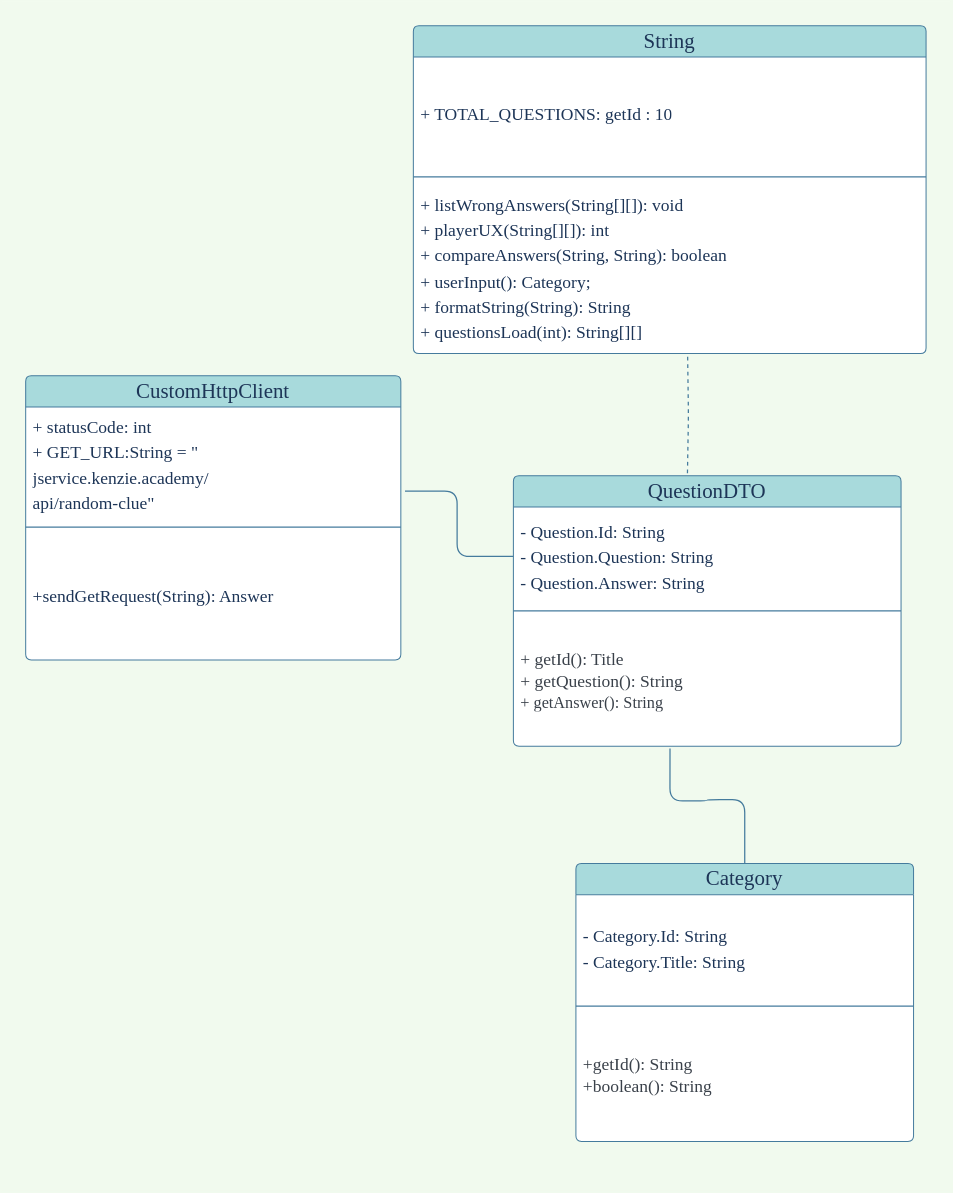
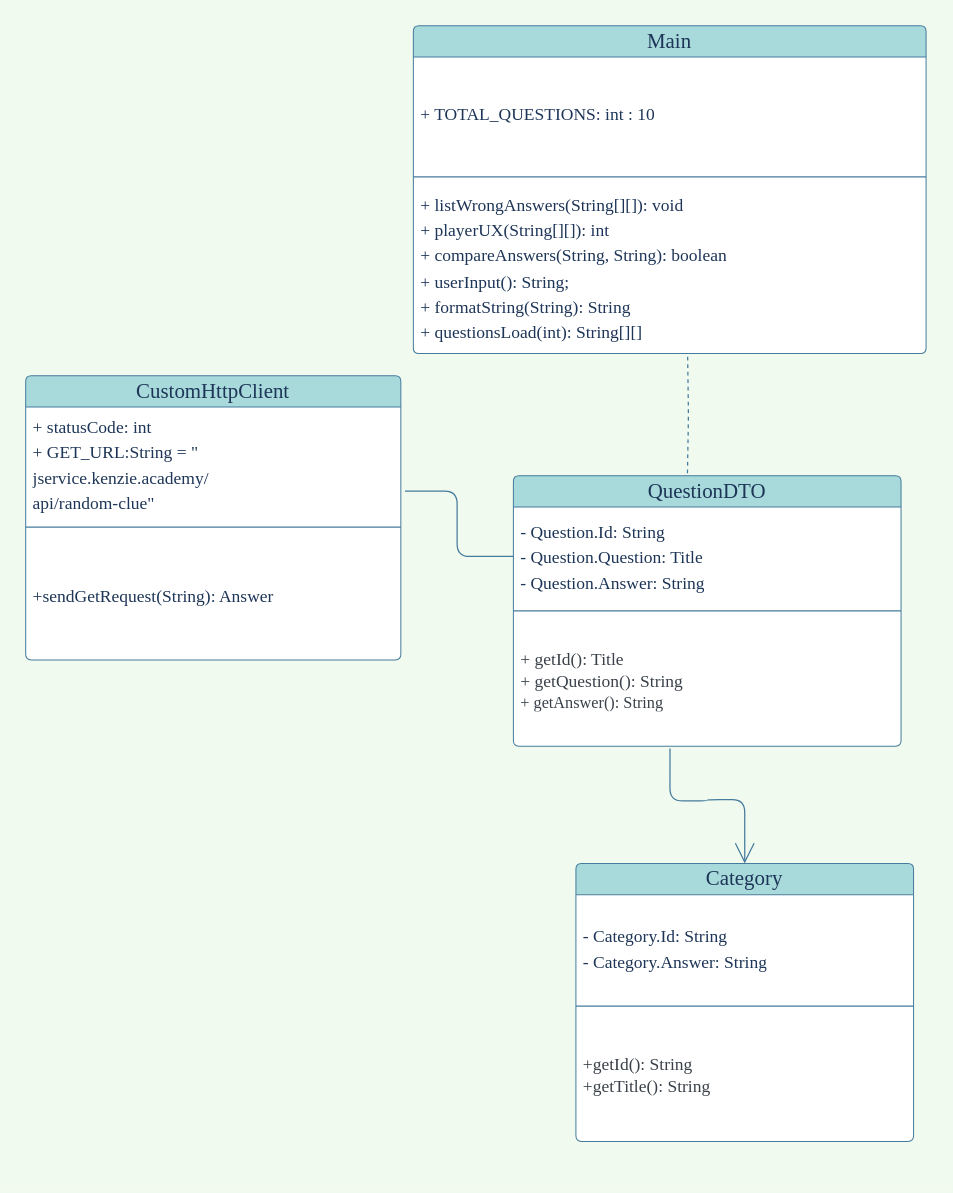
- <mxCell id="8" value="&lt;font face=&quot;Lucida Console&quot;&gt;String&lt;/font&gt;" style="html=1;overflow=block;blockSpacing=1;swimlane;childLayout=stackLayout;horizontal=1;horizontalStack=0;resizeParent=1;resizeParentMax=0;resizeLast=0;collapsible=0;fontStyle=0;marginBottom=0;swimlaneFillColor=#ffffff;startSize=25;whiteSpace=wrap;fontSize=16.7;fontColor=#1D3557;align=center;spacing=0;strokeColor=#457B9D;strokeOpacity=100;rounded=1;absoluteArcSize=1;arcSize=9;strokeWidth=0.8;fillColor=#A8DADC;" parent="1" vertex="1"><mxGeometry x="330" y="20" width="410" height="262.25" as="geometry" /></mxCell>
+ <mxCell id="8" value="&lt;font face=&quot;Lucida Console&quot;&gt;Main&lt;/font&gt;" style="html=1;overflow=block;blockSpacing=1;swimlane;childLayout=stackLayout;horizontal=1;horizontalStack=0;resizeParent=1;resizeParentMax=0;resizeLast=0;collapsible=0;fontStyle=0;marginBottom=0;swimlaneFillColor=#ffffff;startSize=25;whiteSpace=wrap;fontSize=16.7;fontColor=#1D3557;align=center;spacing=0;strokeColor=#457B9D;strokeOpacity=100;rounded=1;absoluteArcSize=1;arcSize=9;strokeWidth=0.8;fillColor=#A8DADC;" parent="1" vertex="1"><mxGeometry x="330" y="20" width="410" height="262.25" as="geometry" /></mxCell>
- <mxCell id="9" value="&lt;font style=&quot;font-size: 14px;&quot; face=&quot;Lucida Console&quot;&gt;+ TOTAL_QUESTIONS: getId : 10&lt;/font&gt;" style="part=1;html=1;resizeHeight=0;strokeColor=none;fillColor=none;align=left;verticalAlign=middle;spacingLeft=4;spacingRight=4;overflow=hidden;rotatable=0;points=[[0,0.5],[1,0.5]];portConstraint=eastwest;swimlaneFillColor=#ffffff;strokeOpacity=100;whiteSpace=wrap;fontSize=16.7;fontColor=#1D3557;rounded=1;" parent="8" vertex="1"><mxGeometry y="25" width="410" height="92" as="geometry" /></mxCell>
+ <mxCell id="9" value="&lt;font style=&quot;font-size: 14px;&quot; face=&quot;Lucida Console&quot;&gt;+ TOTAL_QUESTIONS: int : 10&lt;/font&gt;" style="part=1;html=1;resizeHeight=0;strokeColor=none;fillColor=none;align=left;verticalAlign=middle;spacingLeft=4;spacingRight=4;overflow=hidden;rotatable=0;points=[[0,0.5],[1,0.5]];portConstraint=eastwest;swimlaneFillColor=#ffffff;strokeOpacity=100;whiteSpace=wrap;fontSize=16.7;fontColor=#1D3557;rounded=1;" parent="8" vertex="1"><mxGeometry y="25" width="410" height="92" as="geometry" /></mxCell>
- <mxCell id="11" value="&lt;font style=&quot;font-size: 14px;&quot; face=&quot;Lucida Console&quot;&gt;+ listWrongAnswers(String[][]): void&lt;br&gt;+ playerUX(String[][]): int&lt;br&gt;+ compareAnswers(String, String): boolean&lt;br&gt;+ userInput(): Category;&lt;br&gt;+ formatString(String): String&lt;br&gt;+ questionsLoad(int): String[][]&lt;br&gt;&lt;/font&gt;" style="part=1;html=1;resizeHeight=0;strokeColor=none;fillColor=none;align=left;verticalAlign=middle;spacingLeft=4;spacingRight=4;overflow=hidden;rotatable=0;points=[[0,0.5],[1,0.5]];portConstraint=eastwest;swimlaneFillColor=#ffffff;strokeOpacity=100;whiteSpace=wrap;fontSize=16.7;fontColor=#1D3557;rounded=1;" parent="8" vertex="1"><mxGeometry y="125" width="410" height="137.25" as="geometry" /></mxCell>
+ <mxCell id="11" value="&lt;font style=&quot;font-size: 14px;&quot; face=&quot;Lucida Console&quot;&gt;+ listWrongAnswers(String[][]): void&lt;br&gt;+ playerUX(String[][]): int&lt;br&gt;+ compareAnswers(String, String): boolean&lt;br&gt;+ userInput(): String;&lt;br&gt;+ formatString(String): String&lt;br&gt;+ questionsLoad(int): String[][]&lt;br&gt;&lt;/font&gt;" style="part=1;html=1;resizeHeight=0;strokeColor=none;fillColor=none;align=left;verticalAlign=middle;spacingLeft=4;spacingRight=4;overflow=hidden;rotatable=0;points=[[0,0.5],[1,0.5]];portConstraint=eastwest;swimlaneFillColor=#ffffff;strokeOpacity=100;whiteSpace=wrap;fontSize=16.7;fontColor=#1D3557;rounded=1;" parent="8" vertex="1"><mxGeometry y="125" width="410" height="137.25" as="geometry" /></mxCell>
- <mxCell id="3" value="&lt;font style=&quot;font-size: 14px;&quot; face=&quot;Lucida Console&quot;&gt;- Question.Id: String&lt;br&gt;- Question.Question: String&lt;br&gt;- Question.Answer: String&lt;/font&gt;" style="part=1;html=1;resizeHeight=0;strokeColor=none;fillColor=none;align=left;verticalAlign=middle;spacingLeft=4;spacingRight=4;overflow=hidden;rotatable=0;points=[[0,0.5],[1,0.5]];portConstraint=eastwest;swimlaneFillColor=#ffffff;strokeOpacity=100;whiteSpace=wrap;fontSize=16.7;fontColor=#1D3557;rounded=1;" parent="2" vertex="1"><mxGeometry y="25" width="310" height="79" as="geometry" /></mxCell>
+ <mxCell id="3" value="&lt;font style=&quot;font-size: 14px;&quot; face=&quot;Lucida Console&quot;&gt;- Question.Id: String&lt;br&gt;- Question.Question: Title&lt;br&gt;- Question.Answer: String&lt;/font&gt;" style="part=1;html=1;resizeHeight=0;strokeColor=none;fillColor=none;align=left;verticalAlign=middle;spacingLeft=4;spacingRight=4;overflow=hidden;rotatable=0;points=[[0,0.5],[1,0.5]];portConstraint=eastwest;swimlaneFillColor=#ffffff;strokeOpacity=100;whiteSpace=wrap;fontSize=16.7;fontColor=#1D3557;rounded=1;" parent="2" vertex="1"><mxGeometry y="25" width="310" height="79" as="geometry" /></mxCell>
- <mxCell id="20" style="edgeStyle=orthogonalEdgeStyle;rounded=1;orthogonalLoop=1;jettySize=auto;html=1;fontSize=24;fontColor=#1D3557;endArrow=none;endFill=0;startSize=14;endSize=14;strokeColor=#457B9D;fillColor=#A8DADC;exitX=0.404;exitY=1.018;exitDx=0;exitDy=0;exitPerimeter=0;" edge="1" parent="1" source="5" target="16"><mxGeometry relative="1" as="geometry"><mxPoint x="386.3" y="412.252" as="sourcePoint" /><mxPoint x="510" y="720" as="targetPoint" /><Array as="points"><mxPoint x="535" y="640" /><mxPoint x="565" y="640" /><mxPoint x="575" y="639" /></Array></mxGeometry></mxCell>
+ <mxCell id="20" style="edgeStyle=orthogonalEdgeStyle;rounded=1;orthogonalLoop=1;jettySize=auto;html=1;fontSize=24;fontColor=#1D3557;endArrow=open;endFill=0;startSize=14;endSize=14;strokeColor=#457B9D;fillColor=#A8DADC;exitX=0.404;exitY=1.018;exitDx=0;exitDy=0;exitPerimeter=0;" edge="1" parent="1" source="5" target="16"><mxGeometry relative="1" as="geometry"><mxPoint x="386.3" y="412.252" as="sourcePoint" /><mxPoint x="510" y="720" as="targetPoint" /><Array as="points"><mxPoint x="535" y="640" /><mxPoint x="565" y="640" /><mxPoint x="575" y="639" /></Array></mxGeometry></mxCell>
- <mxCell id="17" value="&lt;font style=&quot;font-size: 14px;&quot; face=&quot;Lucida Console&quot;&gt;- Category.Id: String&lt;br&gt;- Category.Title: String&lt;br&gt;&lt;/font&gt;" style="part=1;html=1;resizeHeight=0;strokeColor=none;fillColor=none;align=left;verticalAlign=middle;spacingLeft=4;spacingRight=4;overflow=hidden;rotatable=0;points=[[0,0.5],[1,0.5]];portConstraint=eastwest;swimlaneFillColor=#ffffff;strokeOpacity=100;whiteSpace=wrap;fontSize=16.7;fontColor=#1D3557;rounded=1;" parent="16" vertex="1"><mxGeometry y="25" width="270" height="85" as="geometry" /></mxCell>
+ <mxCell id="17" value="&lt;font style=&quot;font-size: 14px;&quot; face=&quot;Lucida Console&quot;&gt;- Category.Id: String&lt;br&gt;- Category.Answer: String&lt;br&gt;&lt;/font&gt;" style="part=1;html=1;resizeHeight=0;strokeColor=none;fillColor=none;align=left;verticalAlign=middle;spacingLeft=4;spacingRight=4;overflow=hidden;rotatable=0;points=[[0,0.5],[1,0.5]];portConstraint=eastwest;swimlaneFillColor=#ffffff;strokeOpacity=100;whiteSpace=wrap;fontSize=16.7;fontColor=#1D3557;rounded=1;" parent="16" vertex="1"><mxGeometry y="25" width="270" height="85" as="geometry" /></mxCell>
- <mxCell id="19" value="&lt;font style=&quot;font-size: 14px;&quot; face=&quot;Lucida Console&quot;&gt;&lt;span style=&quot;color: rgb(58, 65, 74);&quot;&gt;+getId(): String&lt;/span&gt;&lt;br style=&quot;color: rgb(58, 65, 74);&quot;&gt;&lt;span style=&quot;color: rgb(58, 65, 74);&quot;&gt;+boolean(): String&lt;/span&gt;&lt;/font&gt;" style="part=1;html=1;resizeHeight=0;strokeColor=none;fillColor=none;align=left;verticalAlign=middle;spacingLeft=4;spacingRight=4;overflow=hidden;rotatable=0;points=[[0,0.5],[1,0.5]];portConstraint=eastwest;swimlaneFillColor=#ffffff;strokeOpacity=100;whiteSpace=wrap;fontSize=13;rounded=1;fontColor=#1D3557;" parent="16" vertex="1"><mxGeometry y="118" width="270" height="104.25" as="geometry" /></mxCell>
+ <mxCell id="19" value="&lt;font style=&quot;font-size: 14px;&quot; face=&quot;Lucida Console&quot;&gt;&lt;span style=&quot;color: rgb(58, 65, 74);&quot;&gt;+getId(): String&lt;/span&gt;&lt;br style=&quot;color: rgb(58, 65, 74);&quot;&gt;&lt;span style=&quot;color: rgb(58, 65, 74);&quot;&gt;+getTitle(): String&lt;/span&gt;&lt;/font&gt;" style="part=1;html=1;resizeHeight=0;strokeColor=none;fillColor=none;align=left;verticalAlign=middle;spacingLeft=4;spacingRight=4;overflow=hidden;rotatable=0;points=[[0,0.5],[1,0.5]];portConstraint=eastwest;swimlaneFillColor=#ffffff;strokeOpacity=100;whiteSpace=wrap;fontSize=13;rounded=1;fontColor=#1D3557;" parent="16" vertex="1"><mxGeometry y="118" width="270" height="104.25" as="geometry" /></mxCell>
